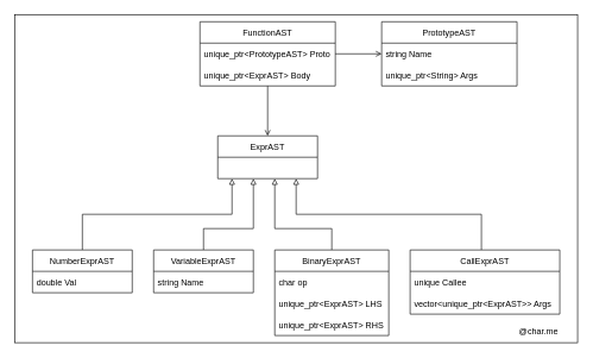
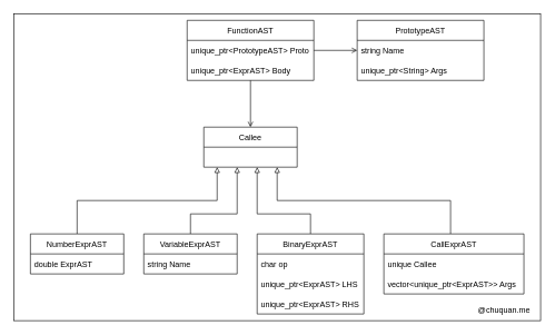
- <mxCell id="3" value="ExprAST" style="swimlane;fontStyle=0;childLayout=stackLayout;horizontal=1;startSize=30;horizontalStack=0;resizeParent=1;resizeParentMax=0;resizeLast=0;collapsible=1;marginBottom=0;" vertex="1" parent="1"><mxGeometry x="305" y="190" width="140" height="60" as="geometry" /></mxCell>
+ <mxCell id="3" value="Callee" style="swimlane;fontStyle=0;childLayout=stackLayout;horizontal=1;startSize=30;horizontalStack=0;resizeParent=1;resizeParentMax=0;resizeLast=0;collapsible=1;marginBottom=0;" vertex="1" parent="1"><mxGeometry x="305" y="190" width="140" height="60" as="geometry" /></mxCell>
- <mxCell id="6" value="double Val" style="text;strokeColor=none;fillColor=none;align=left;verticalAlign=middle;spacingLeft=4;spacingRight=4;overflow=hidden;points=[[0,0.5],[1,0.5]];portConstraint=eastwest;rotatable=0;" vertex="1" parent="5"><mxGeometry y="30" width="140" height="30" as="geometry" /></mxCell>
+ <mxCell id="6" value="double ExprAST" style="text;strokeColor=none;fillColor=none;align=left;verticalAlign=middle;spacingLeft=4;spacingRight=4;overflow=hidden;points=[[0,0.5],[1,0.5]];portConstraint=eastwest;rotatable=0;" vertex="1" parent="5"><mxGeometry y="30" width="140" height="30" as="geometry" /></mxCell>
- <mxCell id="27" value="@char.me" style="text;html=1;strokeColor=none;fillColor=none;align=center;verticalAlign=middle;whiteSpace=wrap;rounded=0;" vertex="1" parent="1"><mxGeometry x="701" y="450" width="109" height="30" as="geometry" /></mxCell>
+ <mxCell id="27" value="@chuquan.me" style="text;html=1;strokeColor=none;fillColor=none;align=center;verticalAlign=middle;whiteSpace=wrap;rounded=0;" vertex="1" parent="1"><mxGeometry x="701" y="450" width="109" height="30" as="geometry" /></mxCell>
